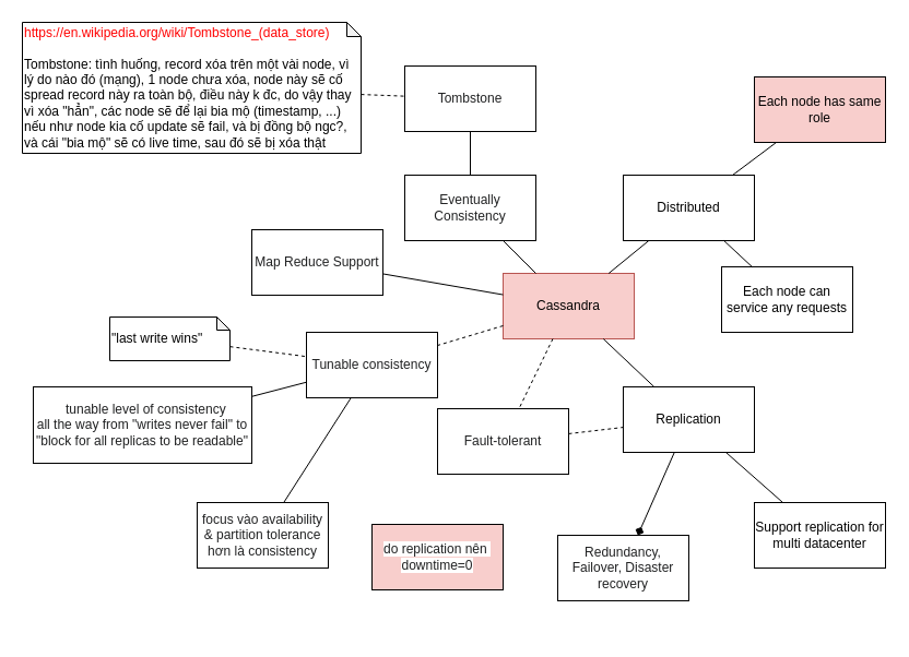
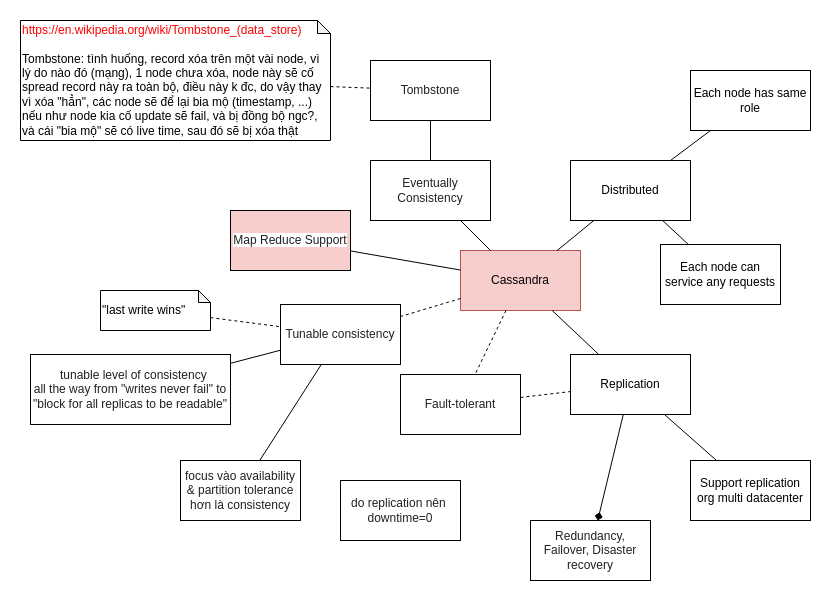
- <mxCell id="33" value="Each node has same role" style="whiteSpace=wrap;html=1;fillColor=#f8cecc;" parent="1" vertex="1"><mxGeometry x="690" y="70" width="120" height="60" as="geometry" /></mxCell>
+ <mxCell id="33" value="Each node has same role" style="whiteSpace=wrap;html=1;" parent="1" vertex="1"><mxGeometry x="690" y="70" width="120" height="60" as="geometry" /></mxCell>
- <mxCell id="21" value="&lt;font color=&quot;#202122&quot; face=&quot;sans-serif&quot;&gt;&lt;span style=&quot;background-color: rgb(255 , 255 , 255)&quot;&gt;Map Reduce Support&lt;/span&gt;&lt;/font&gt;" style="whiteSpace=wrap;html=1;" parent="1" vertex="1"><mxGeometry x="230" y="210" width="120" height="60" as="geometry" /></mxCell>
+ <mxCell id="21" value="&lt;font color=&quot;#202122&quot; face=&quot;sans-serif&quot;&gt;&lt;span style=&quot;background-color: rgb(255 , 255 , 255)&quot;&gt;Map Reduce Support&lt;/span&gt;&lt;/font&gt;" style="whiteSpace=wrap;html=1;fillColor=#f8cecc;" parent="1" vertex="1"><mxGeometry x="230" y="210" width="120" height="60" as="geometry" /></mxCell>
- <mxCell id="11" value="Support replication for multi datacenter" style="whiteSpace=wrap;html=1;" parent="1" vertex="1"><mxGeometry x="690" y="460" width="120" height="60" as="geometry" /></mxCell>
+ <mxCell id="11" value="Support replication org multi datacenter" style="whiteSpace=wrap;html=1;" parent="1" vertex="1"><mxGeometry x="690" y="460" width="120" height="60" as="geometry" /></mxCell>
- <mxCell id="16" value="&lt;span style=&quot;color: rgb(32 , 33 , 34) ; font-family: sans-serif ; background-color: rgb(255 , 255 , 255)&quot;&gt;do replication nên&amp;nbsp; downtime=0&lt;/span&gt;" style="whiteSpace=wrap;html=1;fillColor=#f8cecc;" parent="1" vertex="1"><mxGeometry x="340" y="480" width="120" height="60" as="geometry" /></mxCell>
+ <mxCell id="16" value="&lt;span style=&quot;color: rgb(32 , 33 , 34) ; font-family: sans-serif ; background-color: rgb(255 , 255 , 255)&quot;&gt;do replication nên&amp;nbsp; downtime=0&lt;/span&gt;" style="whiteSpace=wrap;html=1;" parent="1" vertex="1"><mxGeometry x="340" y="480" width="120" height="60" as="geometry" /></mxCell>
- <mxCell id="12" value="&lt;span style=&quot;color: rgb(32 , 33 , 34) ; font-family: sans-serif ; background-color: rgb(255 , 255 , 255)&quot;&gt;Redundancy, Failover, Disaster recovery&lt;/span&gt;" style="whiteSpace=wrap;html=1;" parent="1" vertex="1"><mxGeometry x="510" y="490" width="120" height="60" as="geometry" /></mxCell>
+ <mxCell id="12" value="&lt;span style=&quot;color: rgb(32 , 33 , 34) ; font-family: sans-serif ; background-color: rgb(255 , 255 , 255)&quot;&gt;Redundancy, Failover, Disaster recovery&lt;/span&gt;" style="whiteSpace=wrap;html=1;" parent="1" vertex="1"><mxGeometry x="530" y="520" width="120" height="60" as="geometry" /></mxCell>
